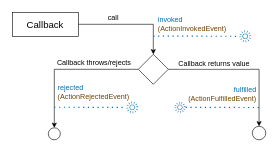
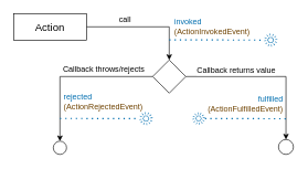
- <mxCell id="4" value="Callback" style="rounded=0;whiteSpace=wrap;html=1;fontSize=16;" vertex="1" parent="1"><mxGeometry x="20" y="20" width="110" height="40" as="geometry" /></mxCell>
+ <mxCell id="4" value="Action" style="rounded=0;whiteSpace=wrap;html=1;fontSize=16;" vertex="1" parent="1"><mxGeometry x="20" y="20" width="110" height="40" as="geometry" /></mxCell>
